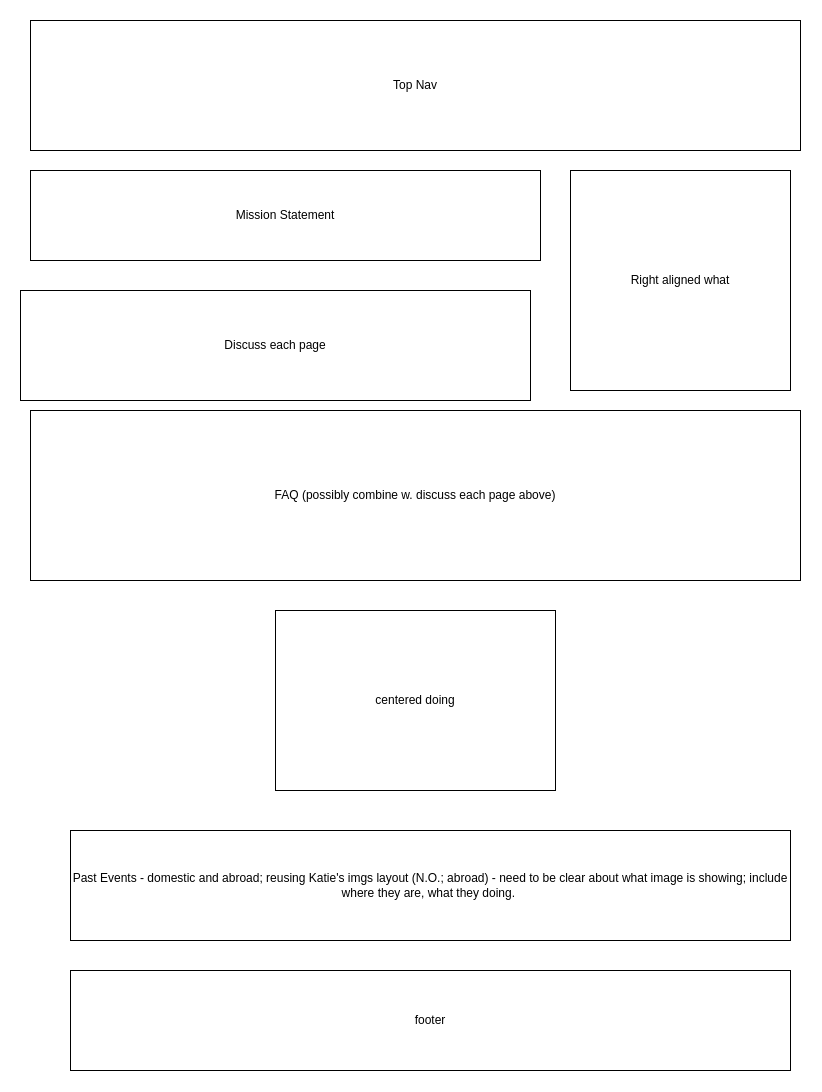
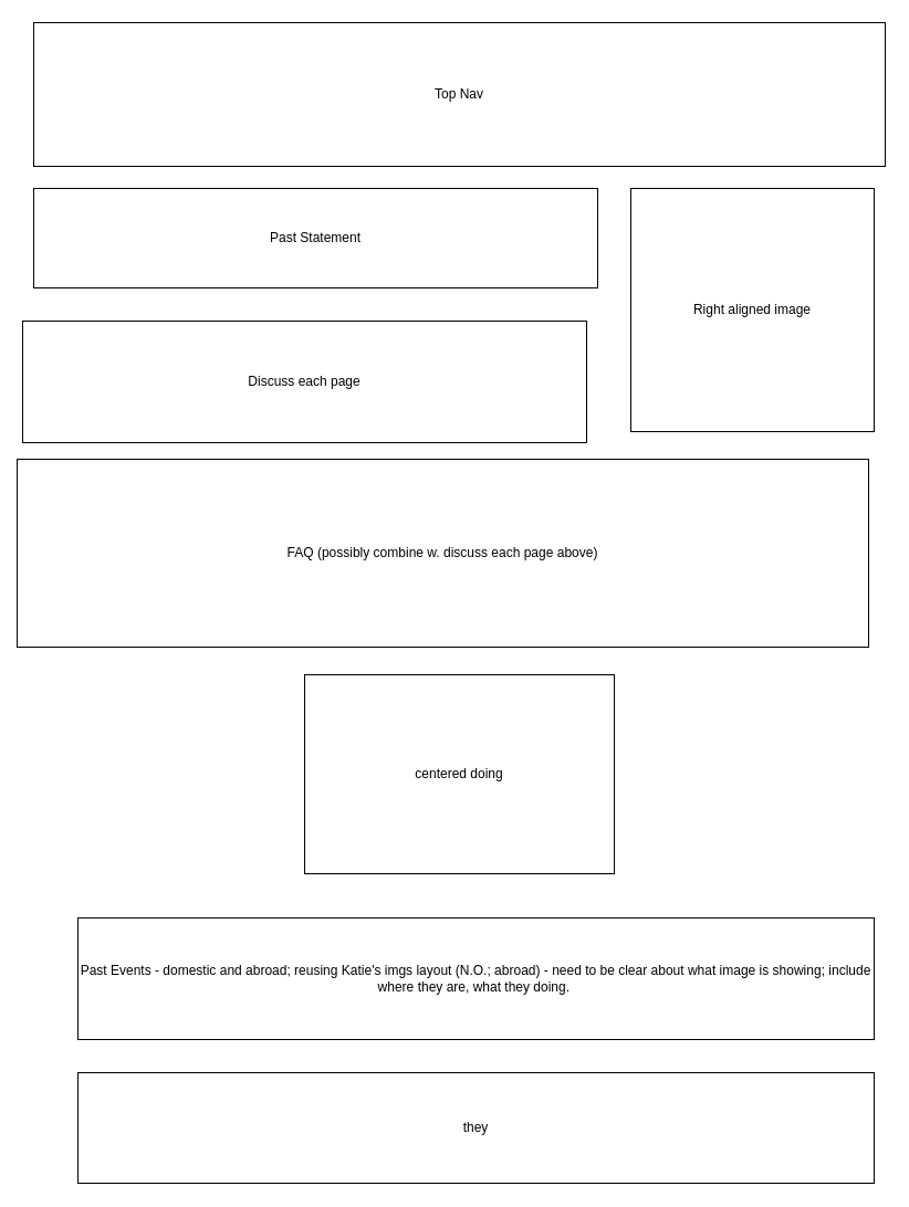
- <mxCell id="4" value="Mission Statement" style="rounded=0;whiteSpace=wrap;html=1;" vertex="1" parent="1"><mxGeometry x="30" y="170" width="510" height="90" as="geometry" /></mxCell>
+ <mxCell id="4" value="Past Statement" style="rounded=0;whiteSpace=wrap;html=1;" vertex="1" parent="1"><mxGeometry x="30" y="170" width="510" height="90" as="geometry" /></mxCell>
- <mxCell id="2" value="Right aligned what" style="whiteSpace=wrap;html=1;aspect=fixed;" vertex="1" parent="1"><mxGeometry x="570" y="170" width="220" height="220" as="geometry" /></mxCell>
+ <mxCell id="2" value="Right aligned image" style="whiteSpace=wrap;html=1;aspect=fixed;" vertex="1" parent="1"><mxGeometry x="570" y="170" width="220" height="220" as="geometry" /></mxCell>
- <mxCell id="6" value="FAQ (possibly combine w. discuss each page above)" style="rounded=0;whiteSpace=wrap;html=1;" vertex="1" parent="1"><mxGeometry x="30" y="410" width="770" height="170" as="geometry" /></mxCell>
+ <mxCell id="6" value="FAQ (possibly combine w. discuss each page above)" style="rounded=0;whiteSpace=wrap;html=1;" vertex="1" parent="1"><mxGeometry x="15" y="415" width="770" height="170" as="geometry" /></mxCell>
- <mxCell id="9" value="footer" style="rounded=0;whiteSpace=wrap;html=1;" vertex="1" parent="1"><mxGeometry x="70" y="970" width="720" height="100" as="geometry" /></mxCell>
+ <mxCell id="9" value="they" style="rounded=0;whiteSpace=wrap;html=1;" vertex="1" parent="1"><mxGeometry x="70" y="970" width="720" height="100" as="geometry" /></mxCell>
